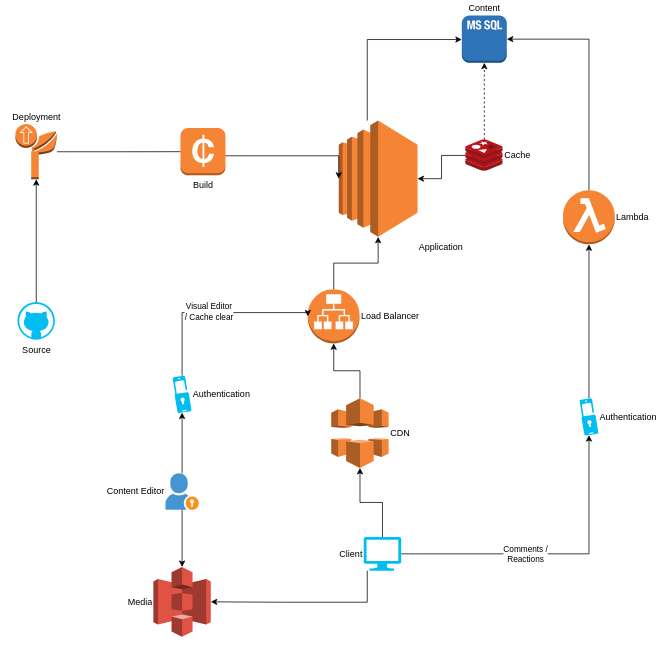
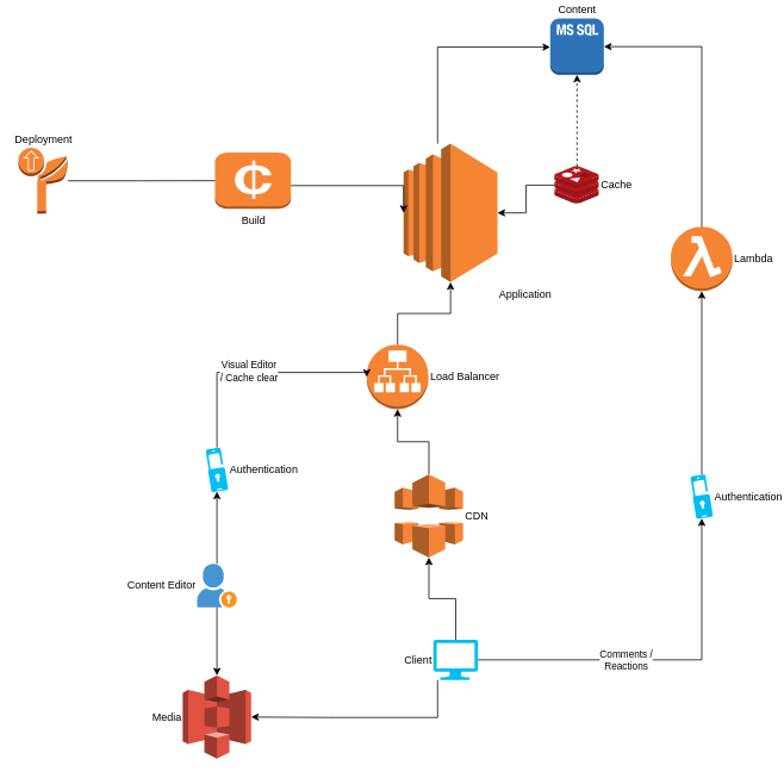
- <mxCell id="10" value="Build" style="outlineConnect=0;dashed=0;verticalLabelPosition=bottom;verticalAlign=top;align=center;html=1;shape=mxgraph.aws3.spot_instance;fillColor=#F58534;gradientColor=none;labelPosition=center;" vertex="1" parent="1"><mxGeometry x="240" y="170" width="60" height="63" as="geometry" /></mxCell>
+ <mxCell id="10" value="Build" style="outlineConnect=0;dashed=0;verticalLabelPosition=bottom;verticalAlign=top;align=center;html=1;shape=mxgraph.aws3.spot_instance;fillColor=#F58534;gradientColor=none;labelPosition=center;" vertex="1" parent="1"><mxGeometry x="240" y="170" width="85" height="63" as="geometry" /></mxCell>
- <mxCell id="16" style="edgeStyle=orthogonalEdgeStyle;rounded=0;orthogonalLoop=1;jettySize=auto;html=1;" edge="1" parent="1" source="17" target="5"><mxGeometry relative="1" as="geometry" /></mxCell>
- <mxCell id="17" value="Source" style="verticalLabelPosition=bottom;html=1;verticalAlign=top;align=center;strokeColor=none;fillColor=#00BEF2;shape=mxgraph.azure.github_code;pointerEvents=1;" vertex="1" parent="1"><mxGeometry x="22.75" y="402" width="50" height="50" as="geometry" /></mxCell>
